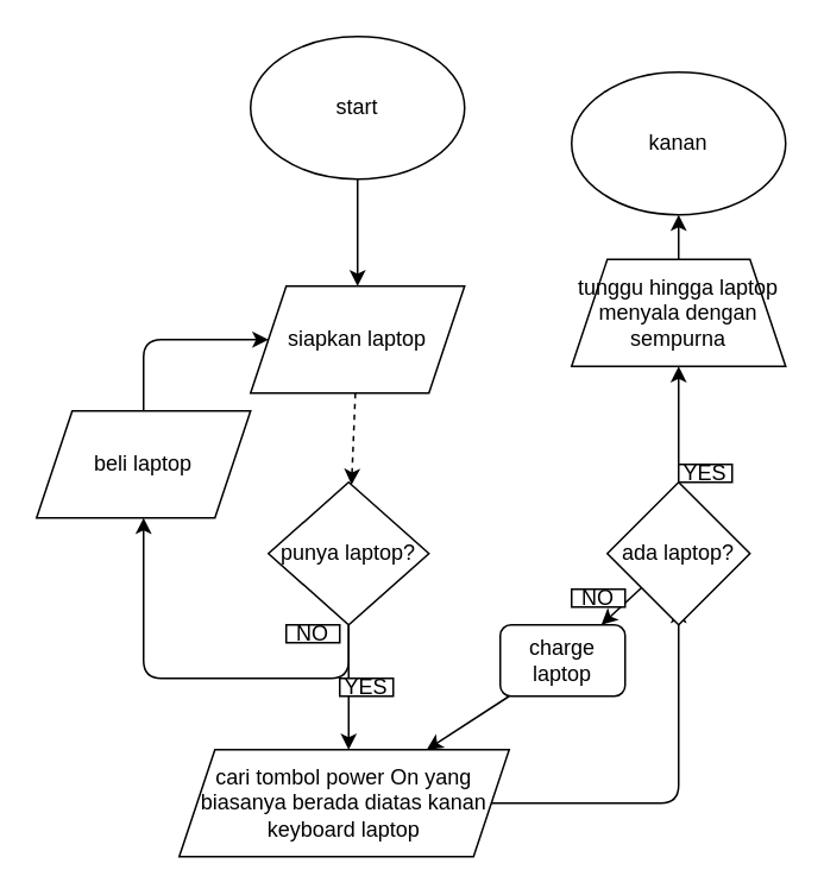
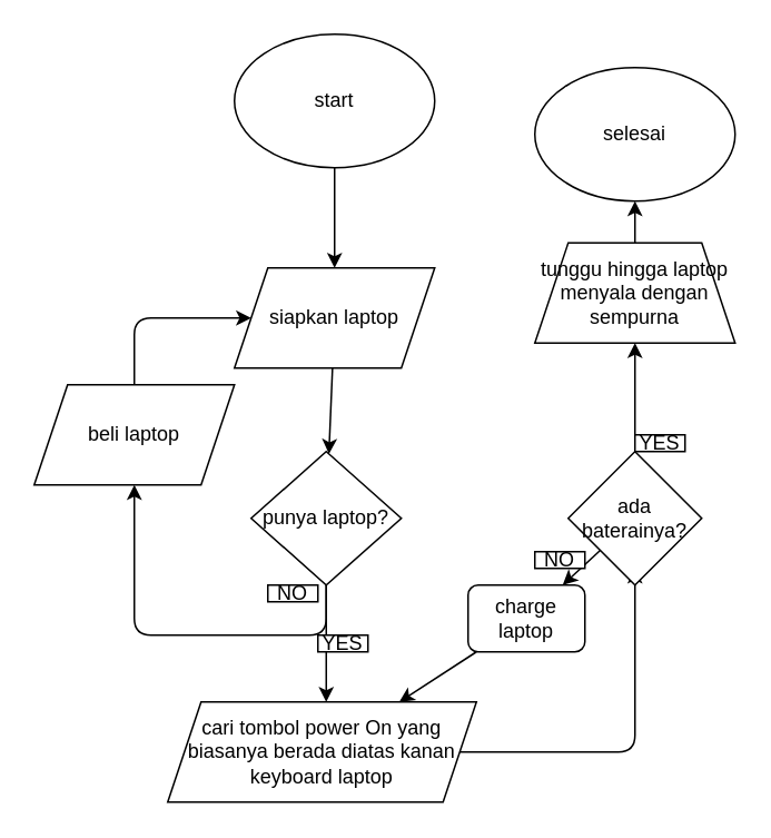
- <mxCell id="23" value="kanan" style="ellipse;whiteSpace=wrap;html=1;" vertex="1" parent="1"><mxGeometry x="320" y="40" width="120" height="80" as="geometry" /></mxCell>
+ <mxCell id="23" value="selesai" style="ellipse;whiteSpace=wrap;html=1;" vertex="1" parent="1"><mxGeometry x="320" y="40" width="120" height="80" as="geometry" /></mxCell>
- <mxCell id="4" value="" style="edgeStyle=none;html=1;dashed=1;" edge="1" parent="1" source="5" target="8"><mxGeometry relative="1" as="geometry" /></mxCell>
+ <mxCell id="4" value="" style="edgeStyle=none;html=1;" edge="1" parent="1" source="5" target="8"><mxGeometry relative="1" as="geometry" /></mxCell>
- <mxCell id="17" value="ada laptop?" style="rhombus;whiteSpace=wrap;html=1;" vertex="1" parent="1"><mxGeometry x="340" y="270" width="80" height="80" as="geometry" /></mxCell>
+ <mxCell id="17" value="ada baterainya?" style="rhombus;whiteSpace=wrap;html=1;" vertex="1" parent="1"><mxGeometry x="340" y="270" width="80" height="80" as="geometry" /></mxCell>
